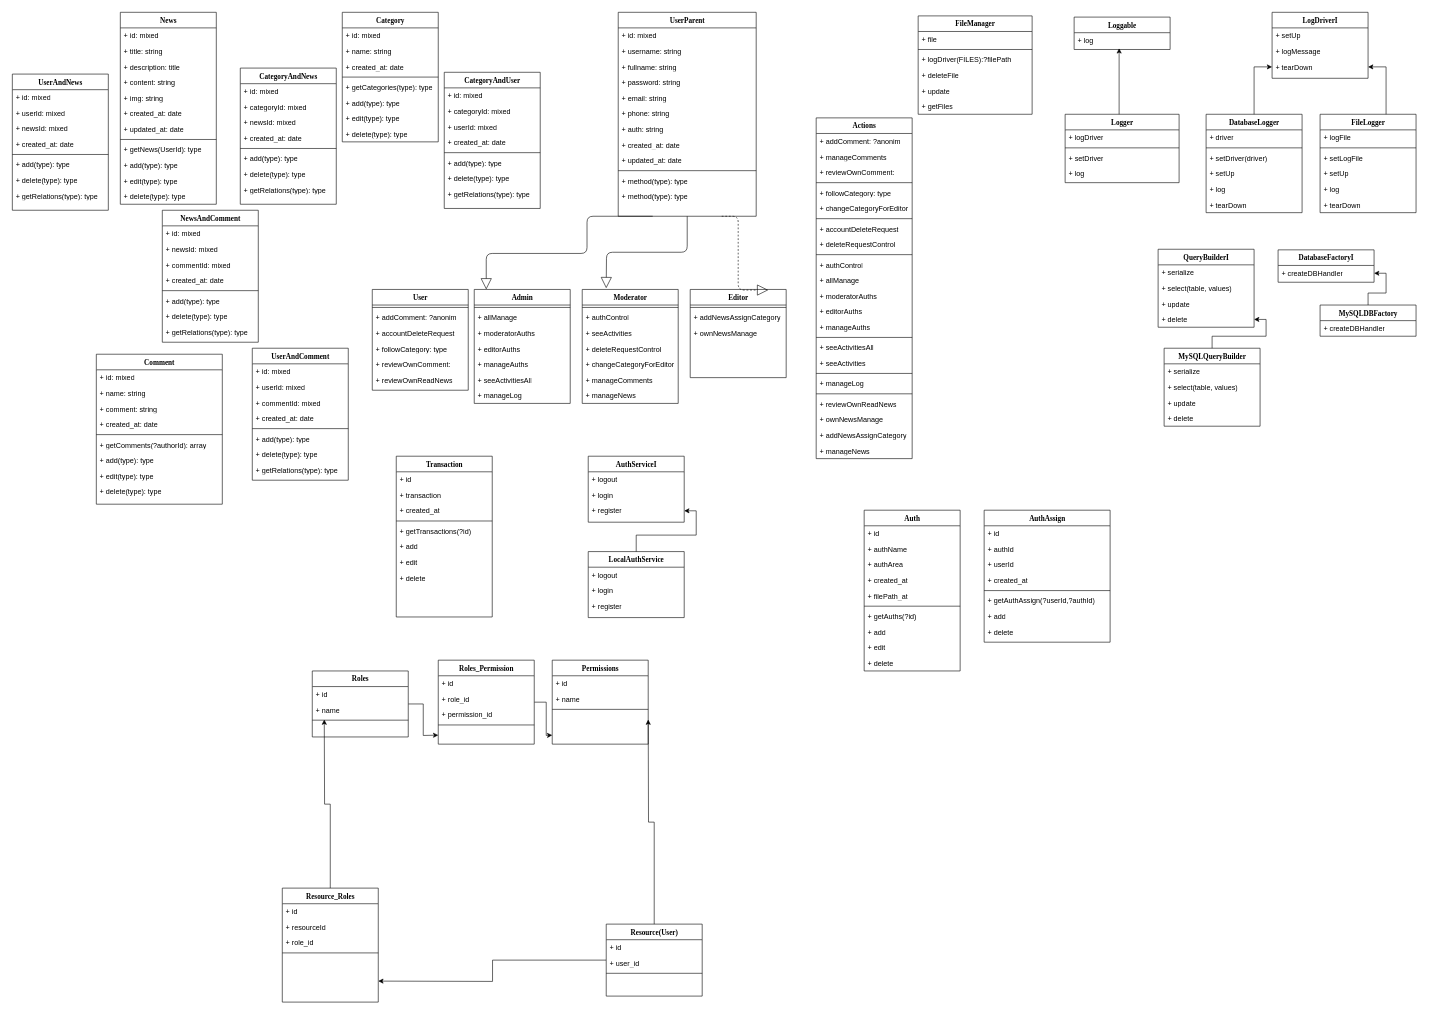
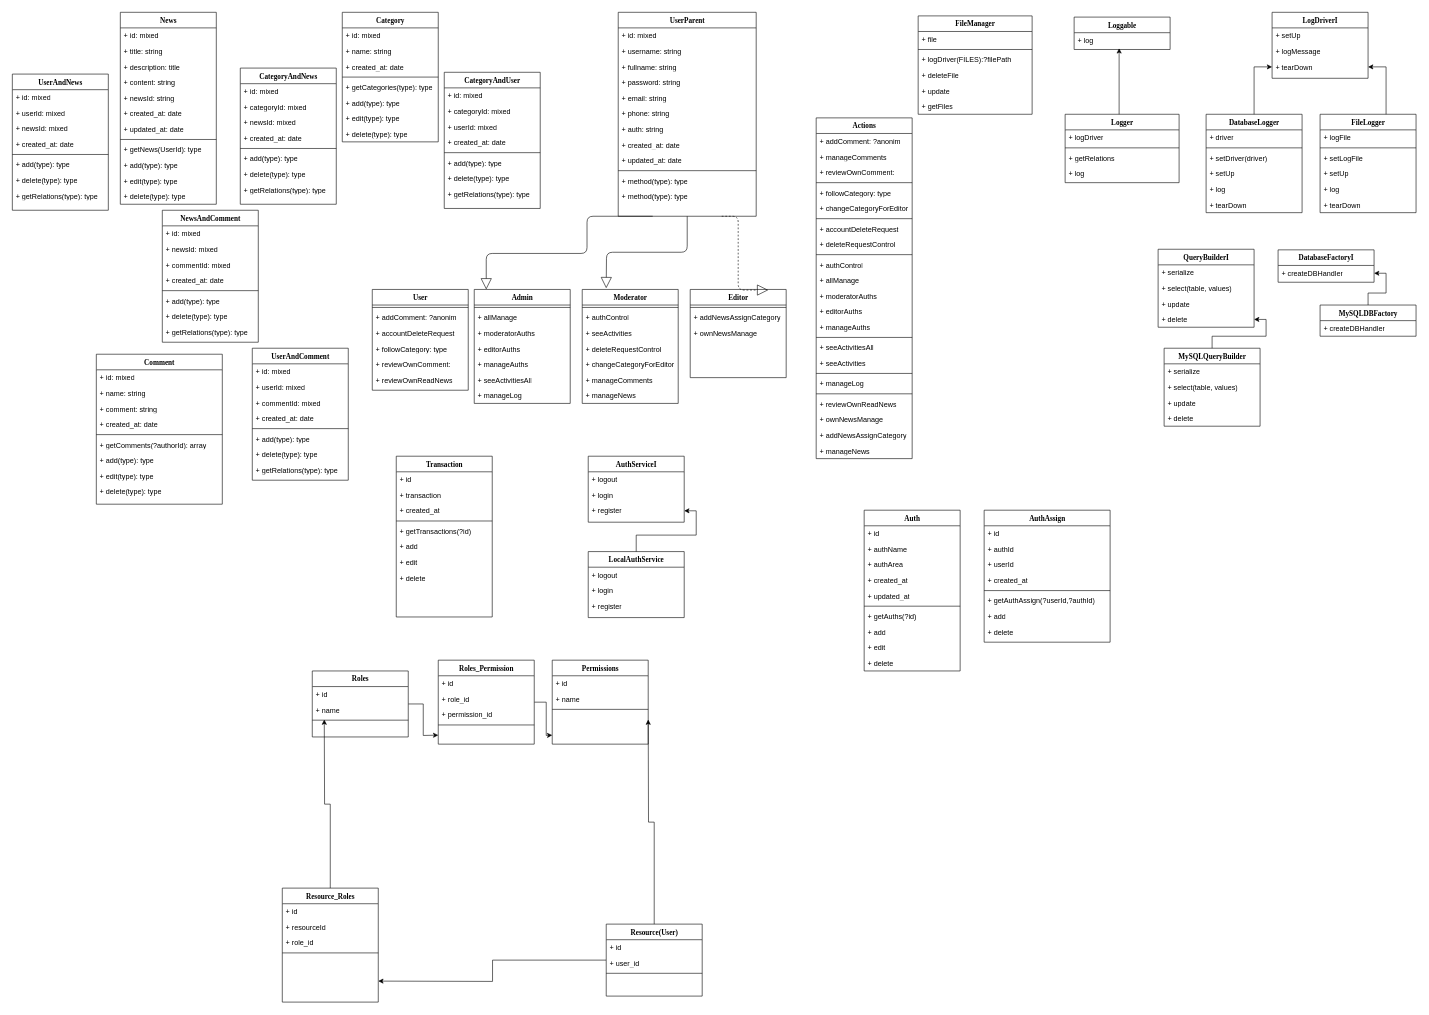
- <mxCell id="48" value="+ img: string" style="text;html=1;strokeColor=none;fillColor=none;align=left;verticalAlign=top;spacingLeft=4;spacingRight=4;whiteSpace=wrap;overflow=hidden;rotatable=0;points=[[0,0.5],[1,0.5]];portConstraint=eastwest;" parent="43" vertex="1"><mxGeometry y="130" width="160" height="26" as="geometry" /></mxCell>
+ <mxCell id="48" value="+ newsId: string" style="text;html=1;strokeColor=none;fillColor=none;align=left;verticalAlign=top;spacingLeft=4;spacingRight=4;whiteSpace=wrap;overflow=hidden;rotatable=0;points=[[0,0.5],[1,0.5]];portConstraint=eastwest;" parent="43" vertex="1"><mxGeometry y="130" width="160" height="26" as="geometry" /></mxCell>
- <mxCell id="192" value="+ setDriver" style="text;html=1;strokeColor=none;fillColor=none;align=left;verticalAlign=top;spacingLeft=4;spacingRight=4;whiteSpace=wrap;overflow=hidden;rotatable=0;points=[[0,0.5],[1,0.5]];portConstraint=eastwest;" parent="189" vertex="1"><mxGeometry y="60" width="190" height="26" as="geometry" /></mxCell>
+ <mxCell id="192" value="+ getRelations" style="text;html=1;strokeColor=none;fillColor=none;align=left;verticalAlign=top;spacingLeft=4;spacingRight=4;whiteSpace=wrap;overflow=hidden;rotatable=0;points=[[0,0.5],[1,0.5]];portConstraint=eastwest;" parent="189" vertex="1"><mxGeometry y="60" width="190" height="26" as="geometry" /></mxCell>
- <mxCell id="109" value="+ filePath_at" style="text;html=1;strokeColor=none;fillColor=none;align=left;verticalAlign=top;spacingLeft=4;spacingRight=4;whiteSpace=wrap;overflow=hidden;rotatable=0;points=[[0,0.5],[1,0.5]];portConstraint=eastwest;" parent="104" vertex="1"><mxGeometry y="130" width="160" height="26" as="geometry" /></mxCell>
+ <mxCell id="109" value="+ updated_at" style="text;html=1;strokeColor=none;fillColor=none;align=left;verticalAlign=top;spacingLeft=4;spacingRight=4;whiteSpace=wrap;overflow=hidden;rotatable=0;points=[[0,0.5],[1,0.5]];portConstraint=eastwest;" parent="104" vertex="1"><mxGeometry y="130" width="160" height="26" as="geometry" /></mxCell>
